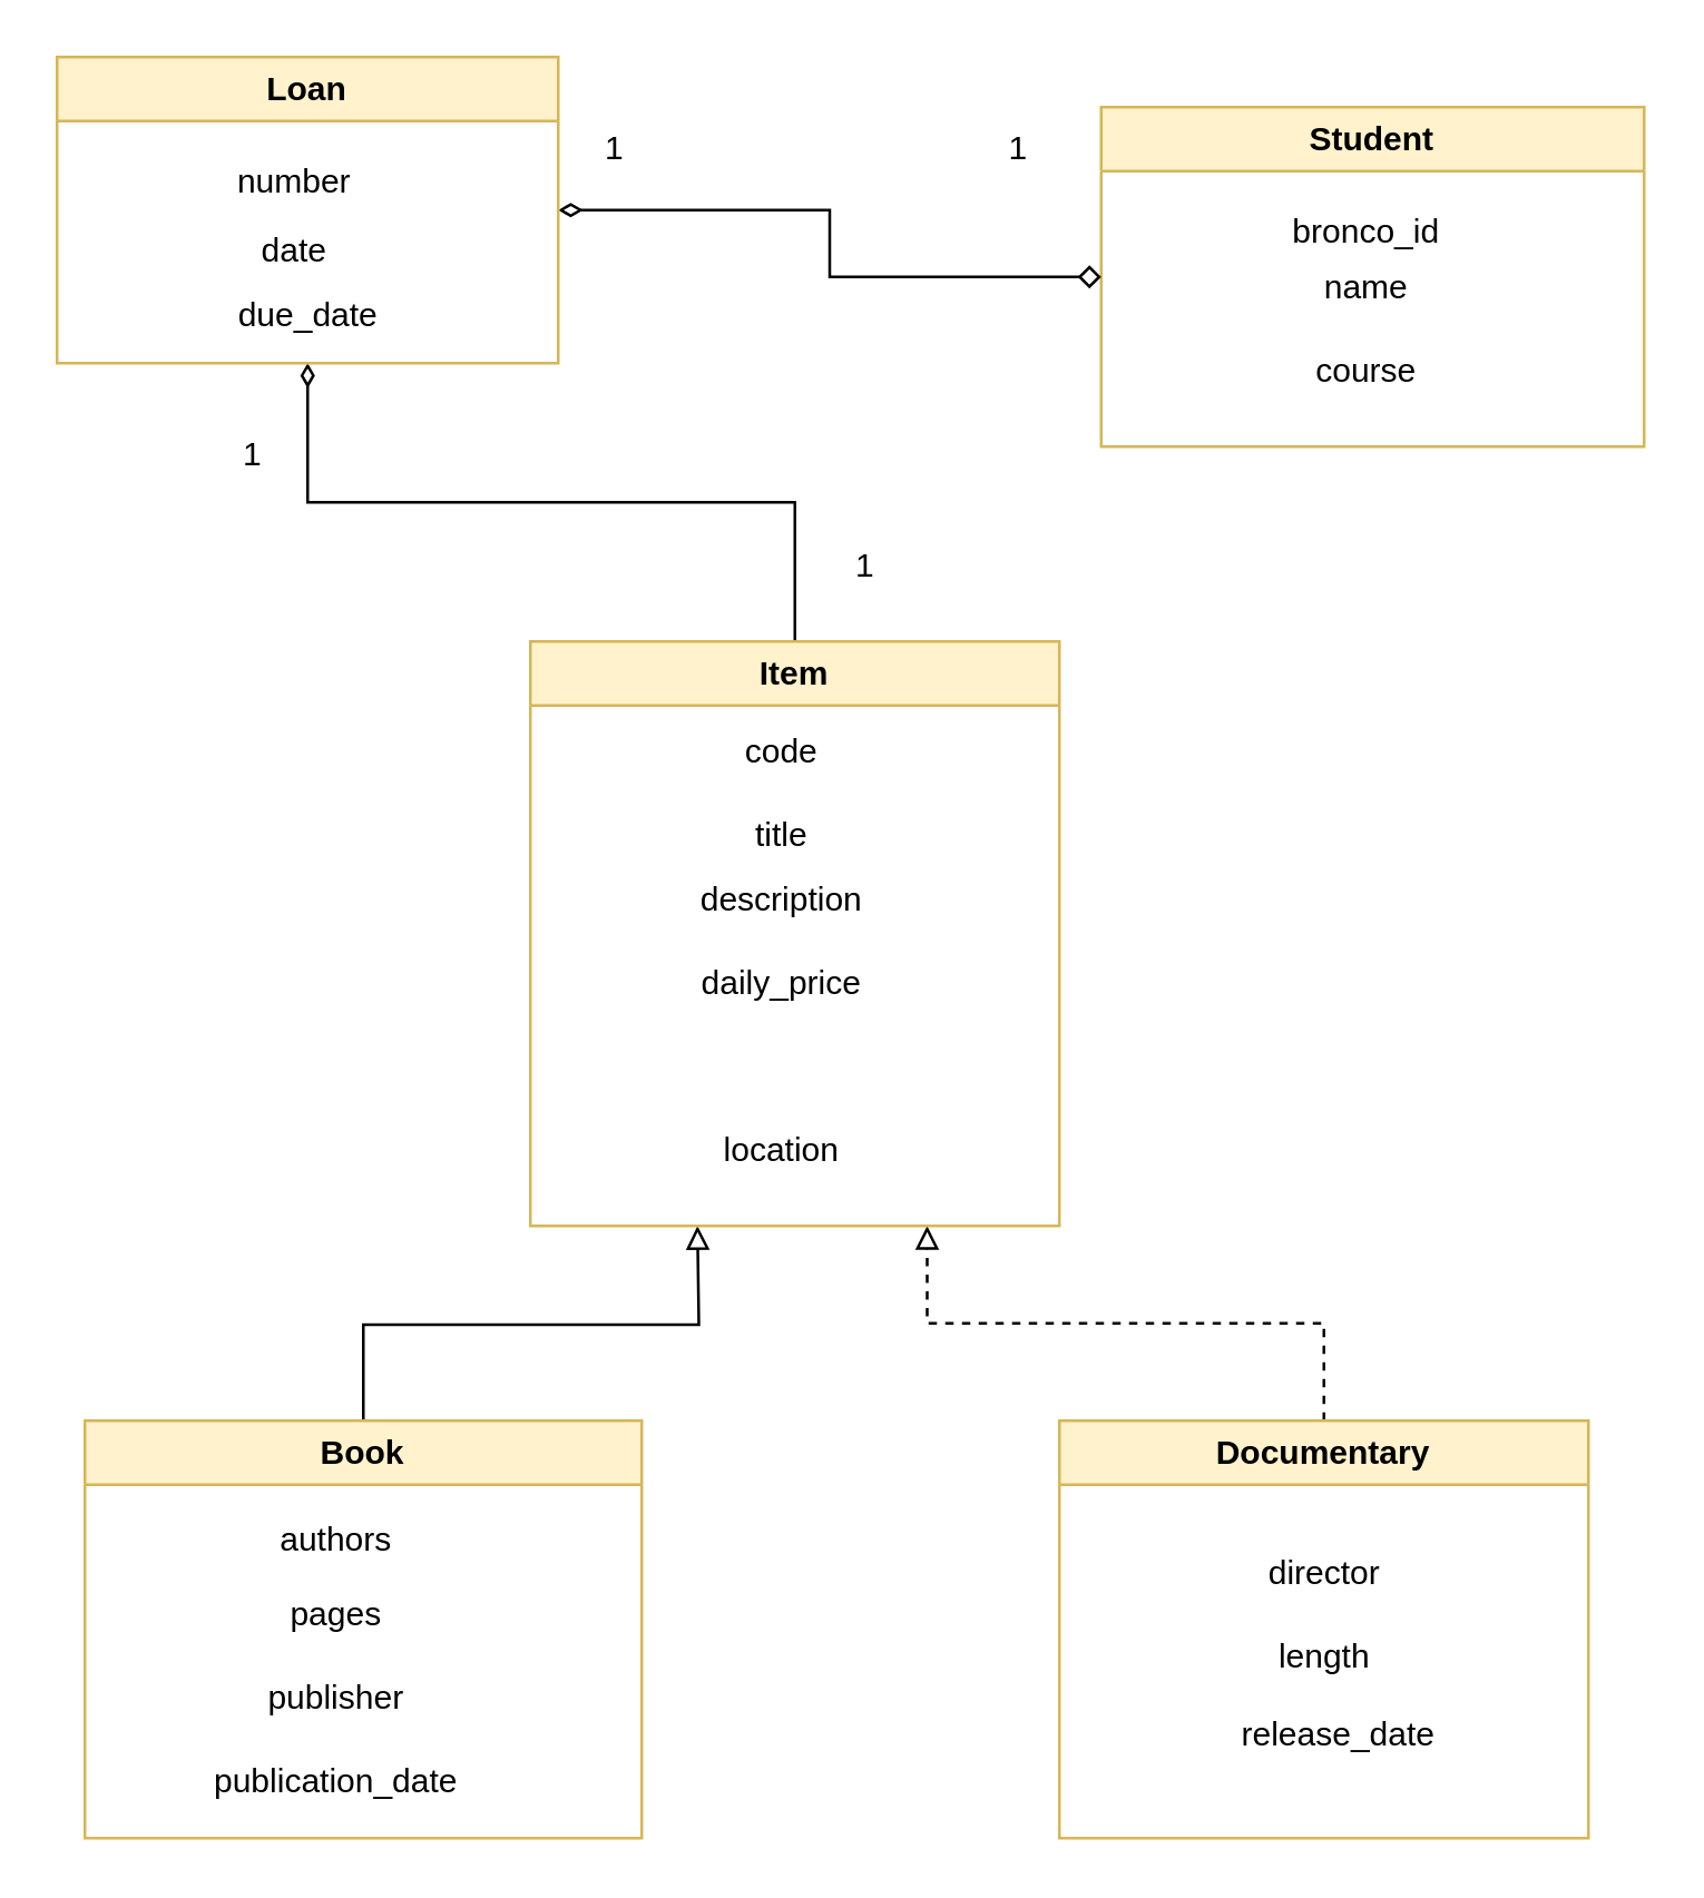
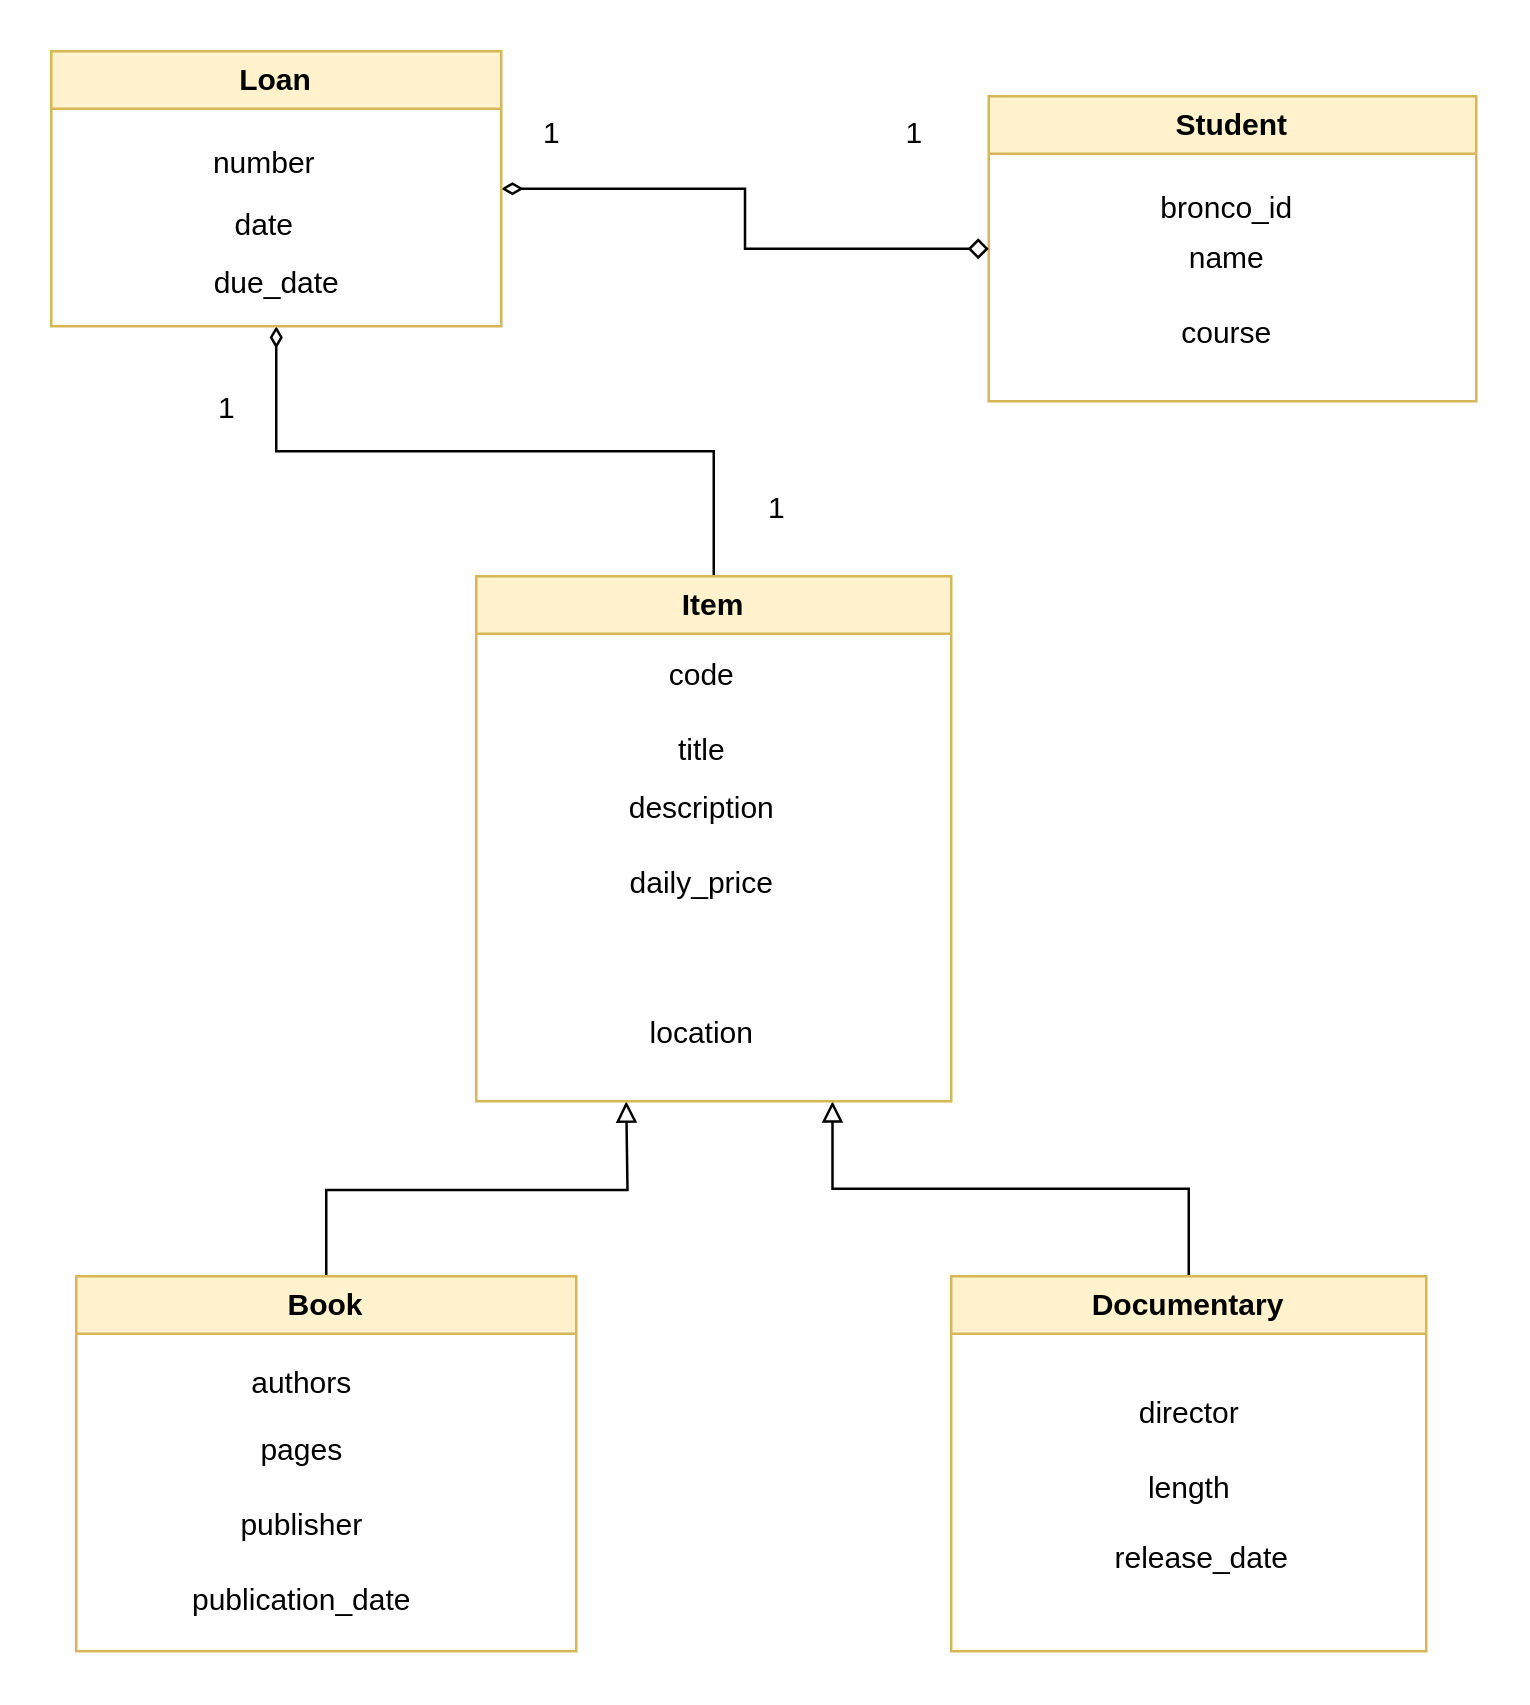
- <mxCell id="11" style="edgeStyle=orthogonalEdgeStyle;rounded=0;orthogonalLoop=1;jettySize=auto;html=1;exitX=0.5;exitY=0;exitDx=0;exitDy=0;entryX=0.75;entryY=1;entryDx=0;entryDy=0;endArrow=block;endFill=0;dashed=1;" parent="1" source="12" target="21" edge="1"><mxGeometry relative="1" as="geometry" /></mxCell>
+ <mxCell id="11" style="edgeStyle=orthogonalEdgeStyle;rounded=0;orthogonalLoop=1;jettySize=auto;html=1;exitX=0.5;exitY=0;exitDx=0;exitDy=0;entryX=0.75;entryY=1;entryDx=0;entryDy=0;endArrow=block;endFill=0;" parent="1" source="12" target="21" edge="1"><mxGeometry relative="1" as="geometry" /></mxCell>
